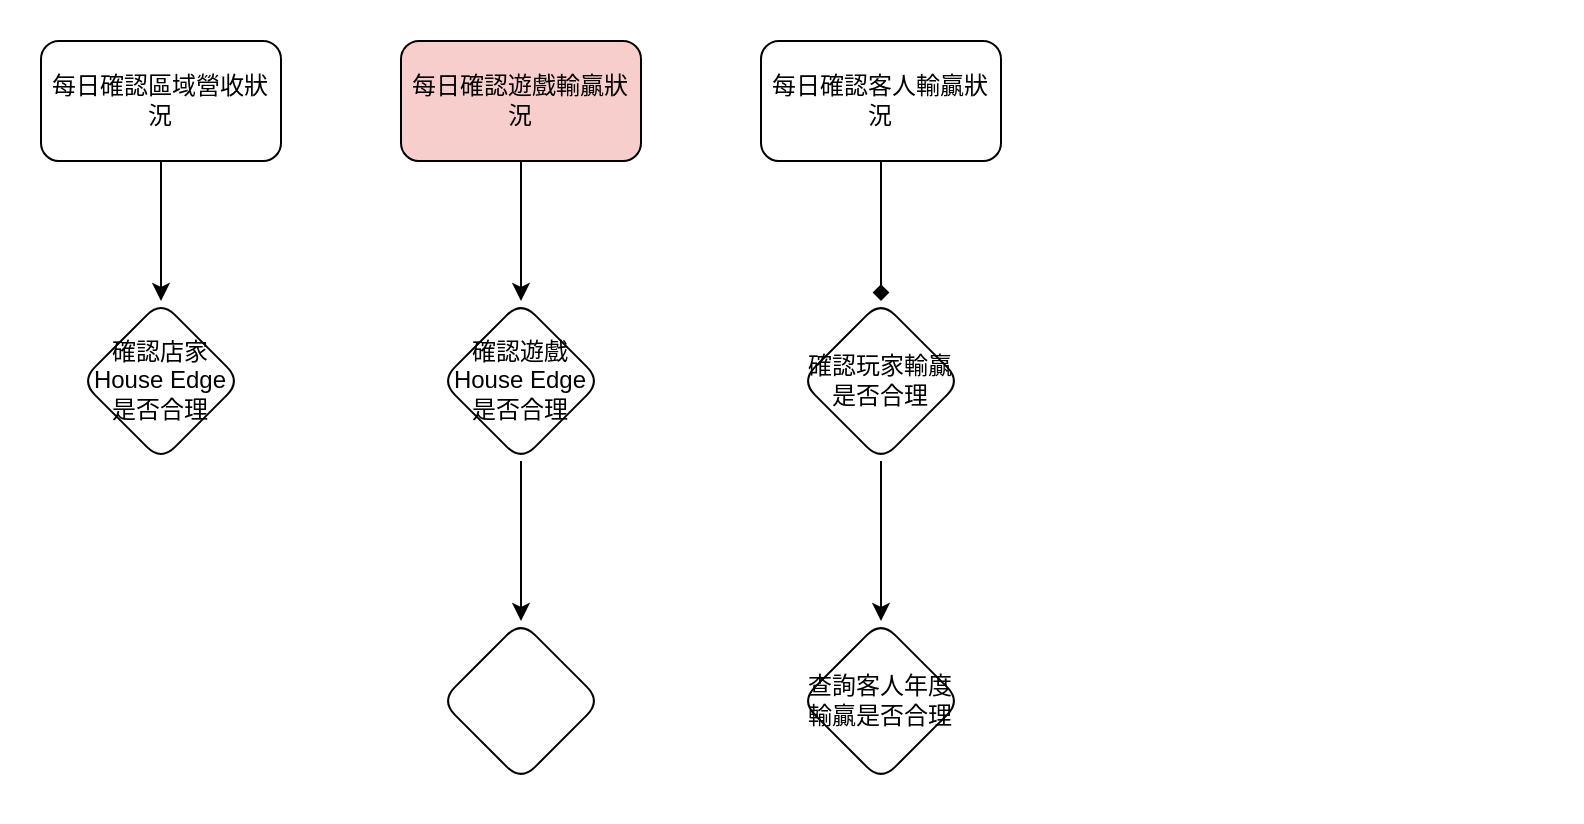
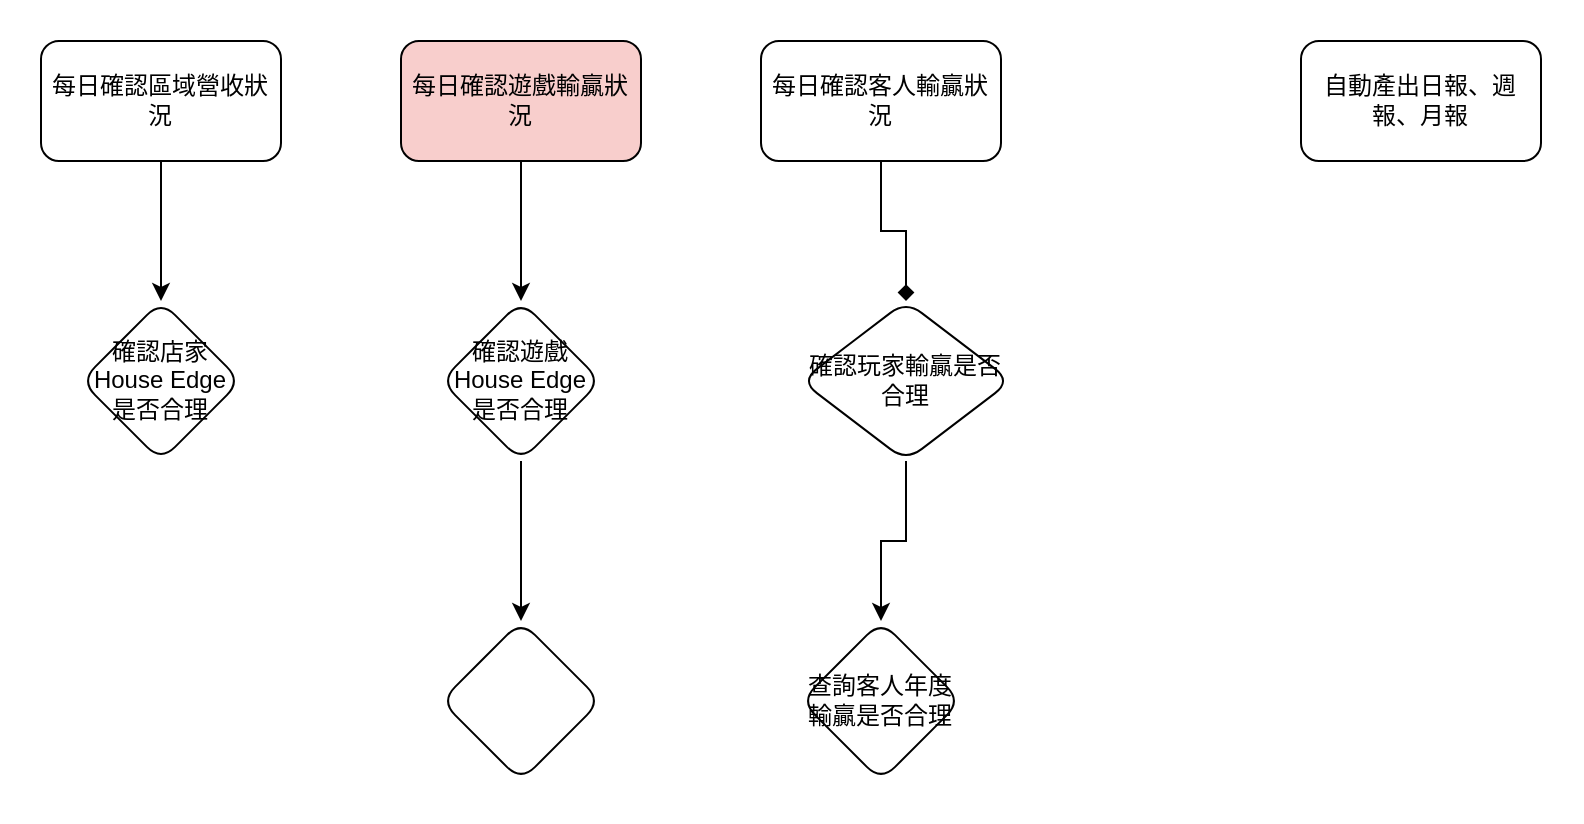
+ <mxCell id="8" value="自動產出日報、週報、月報" style="rounded=1;whiteSpace=wrap;html=1;" vertex="1" parent="1"><mxGeometry x="650" y="20" width="120" height="60" as="geometry" /></mxCell>
- <mxCell id="13" value="&lt;span&gt;確認玩家輸贏是否合理&lt;/span&gt;" style="rhombus;whiteSpace=wrap;html=1;rounded=1;" vertex="1" parent="1"><mxGeometry x="400" y="150" width="80" height="80" as="geometry" /></mxCell>
+ <mxCell id="13" value="&lt;span&gt;確認玩家輸贏是否合理&lt;/span&gt;" style="rhombus;whiteSpace=wrap;html=1;rounded=1;" vertex="1" parent="1"><mxGeometry x="400" y="150" width="105" height="80" as="geometry" /></mxCell>
